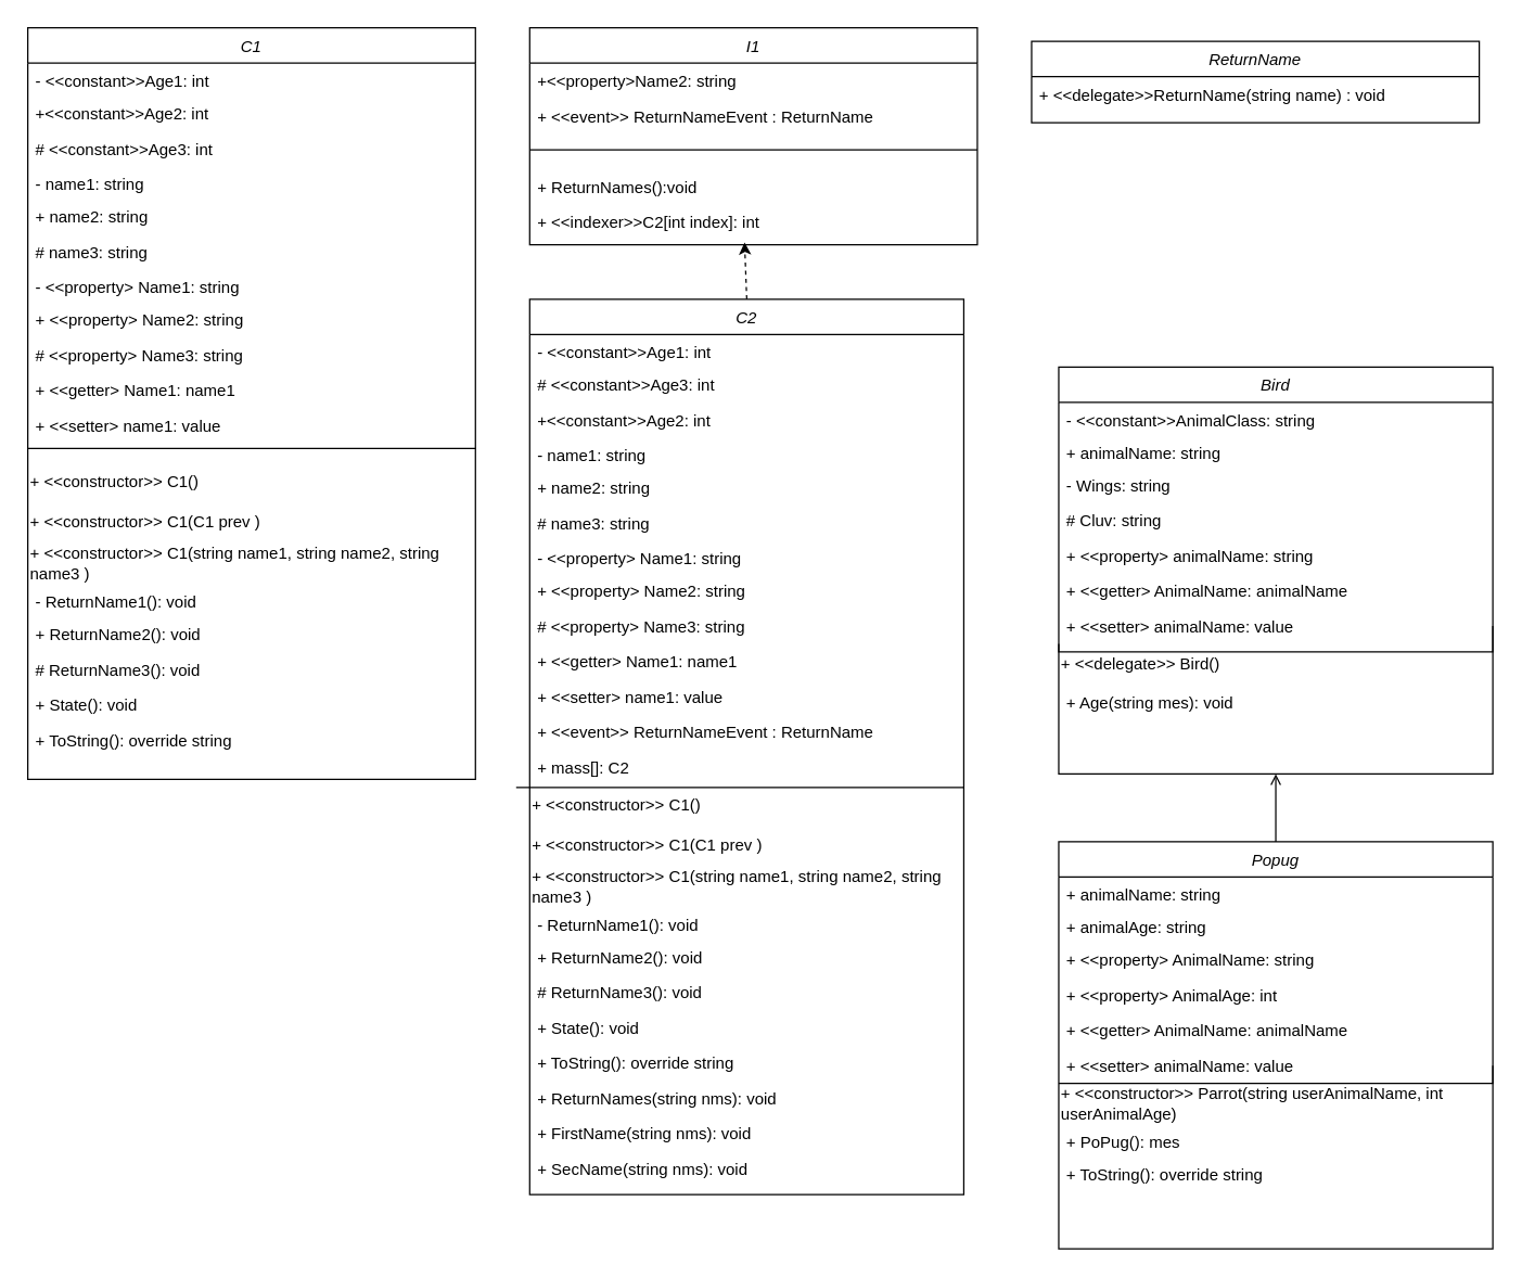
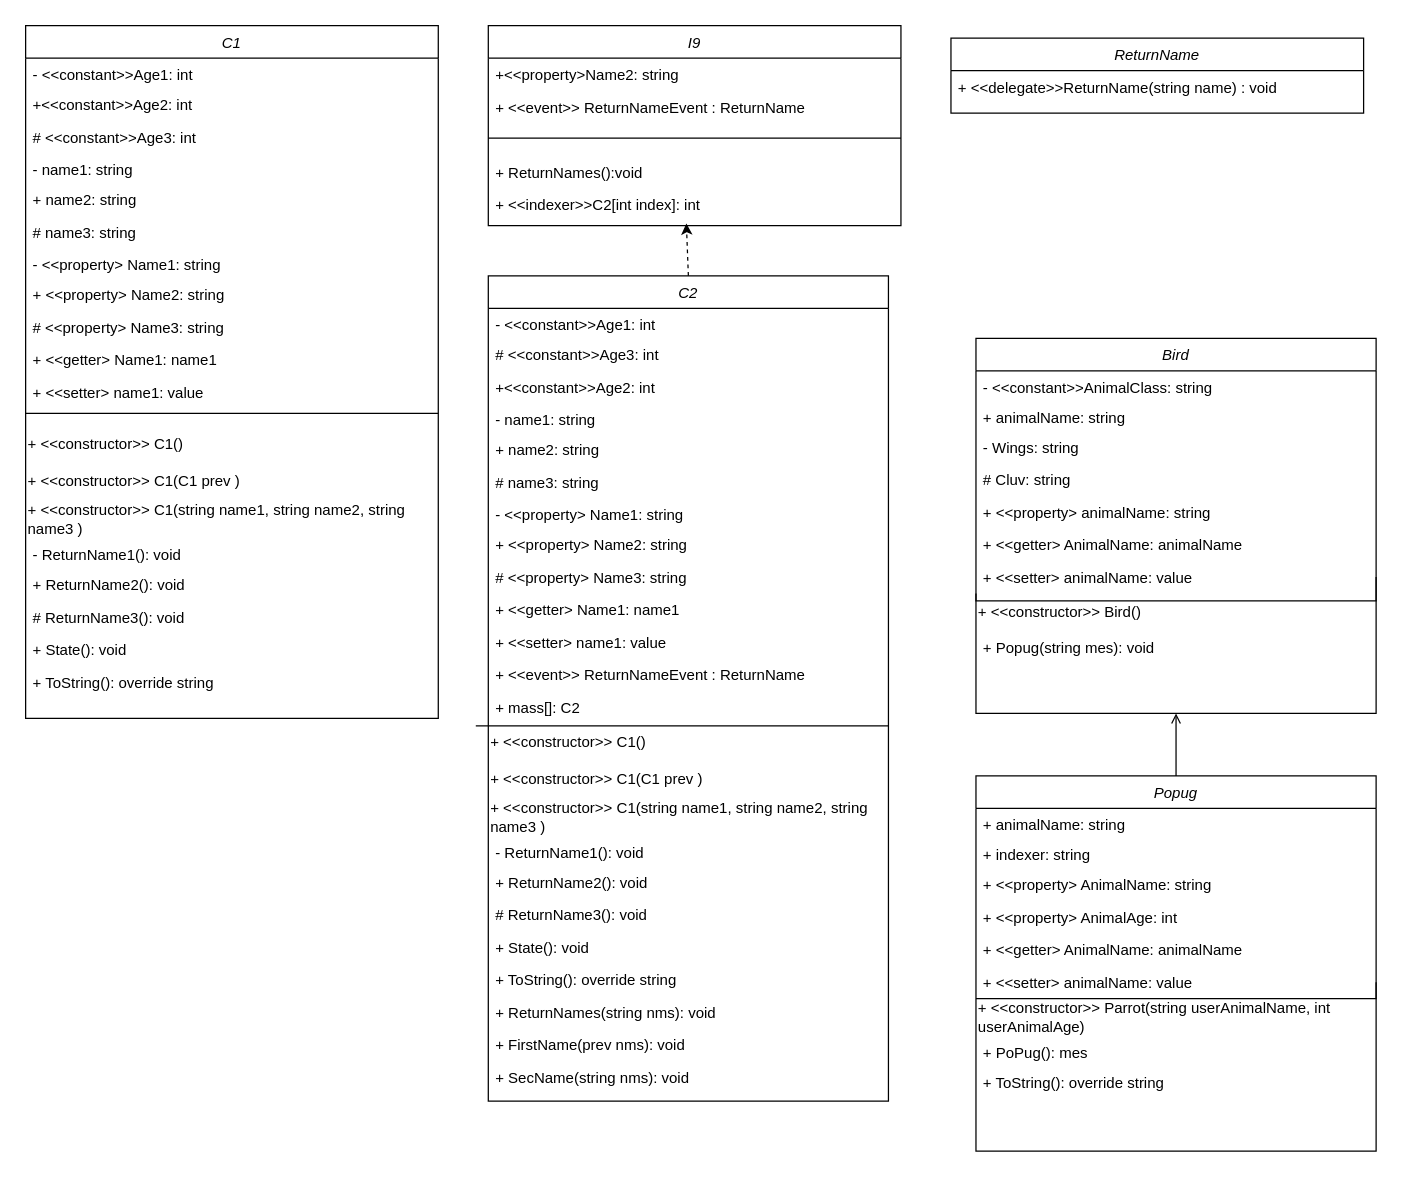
- <mxCell id="26" value="I1" style="swimlane;fontStyle=2;align=center;verticalAlign=top;childLayout=stackLayout;horizontal=1;startSize=26;horizontalStack=0;resizeParent=1;resizeLast=0;collapsible=1;marginBottom=0;rounded=0;shadow=0;strokeWidth=1;" parent="1" vertex="1"><mxGeometry x="390" y="20" width="330" height="160" as="geometry"><mxRectangle x="230" y="140" width="160" height="26" as="alternateBounds" /></mxGeometry></mxCell>
+ <mxCell id="26" value="I9" style="swimlane;fontStyle=2;align=center;verticalAlign=top;childLayout=stackLayout;horizontal=1;startSize=26;horizontalStack=0;resizeParent=1;resizeLast=0;collapsible=1;marginBottom=0;rounded=0;shadow=0;strokeWidth=1;" parent="1" vertex="1"><mxGeometry x="390" y="20" width="330" height="160" as="geometry"><mxRectangle x="230" y="140" width="160" height="26" as="alternateBounds" /></mxGeometry></mxCell>
- <mxCell id="71" value="+ &amp;lt;&amp;lt;delegate&amp;gt;&amp;gt; Bird()" style="text;html=1;strokeColor=none;fillColor=none;align=left;verticalAlign=middle;whiteSpace=wrap;rounded=0;" parent="62" vertex="1"><mxGeometry y="204" width="320" height="30" as="geometry" /></mxCell>
+ <mxCell id="71" value="+ &amp;lt;&amp;lt;constructor&amp;gt;&amp;gt; Bird()" style="text;html=1;strokeColor=none;fillColor=none;align=left;verticalAlign=middle;whiteSpace=wrap;rounded=0;" parent="62" vertex="1"><mxGeometry y="204" width="320" height="30" as="geometry" /></mxCell>
- <mxCell id="72" value="+ Age(string mes): void" style="text;align=left;verticalAlign=top;spacingLeft=4;spacingRight=4;overflow=hidden;rotatable=0;points=[[0,0.5],[1,0.5]];portConstraint=eastwest;" parent="62" vertex="1"><mxGeometry y="234" width="320" height="24" as="geometry" /></mxCell>
+ <mxCell id="72" value="+ Popug(string mes): void" style="text;align=left;verticalAlign=top;spacingLeft=4;spacingRight=4;overflow=hidden;rotatable=0;points=[[0,0.5],[1,0.5]];portConstraint=eastwest;" parent="62" vertex="1"><mxGeometry y="234" width="320" height="24" as="geometry" /></mxCell>
- <mxCell id="76" value="+ animalAge: string" style="text;align=left;verticalAlign=top;spacingLeft=4;spacingRight=4;overflow=hidden;rotatable=0;points=[[0,0.5],[1,0.5]];portConstraint=eastwest;" parent="74" vertex="1"><mxGeometry y="50" width="320" height="24" as="geometry" /></mxCell>
+ <mxCell id="76" value="+ indexer: string" style="text;align=left;verticalAlign=top;spacingLeft=4;spacingRight=4;overflow=hidden;rotatable=0;points=[[0,0.5],[1,0.5]];portConstraint=eastwest;" parent="74" vertex="1"><mxGeometry y="50" width="320" height="24" as="geometry" /></mxCell>
- <mxCell id="56" value="+ FirstName(string nms): void" style="text;align=left;verticalAlign=top;spacingLeft=4;spacingRight=4;overflow=hidden;rotatable=0;points=[[0,0.5],[1,0.5]];portConstraint=eastwest;rounded=0;shadow=0;html=0;" parent="33" vertex="1"><mxGeometry y="602" width="320" height="26" as="geometry" /></mxCell>
+ <mxCell id="56" value="+ FirstName(prev nms): void" style="text;align=left;verticalAlign=top;spacingLeft=4;spacingRight=4;overflow=hidden;rotatable=0;points=[[0,0.5],[1,0.5]];portConstraint=eastwest;rounded=0;shadow=0;html=0;" parent="33" vertex="1"><mxGeometry y="602" width="320" height="26" as="geometry" /></mxCell>
